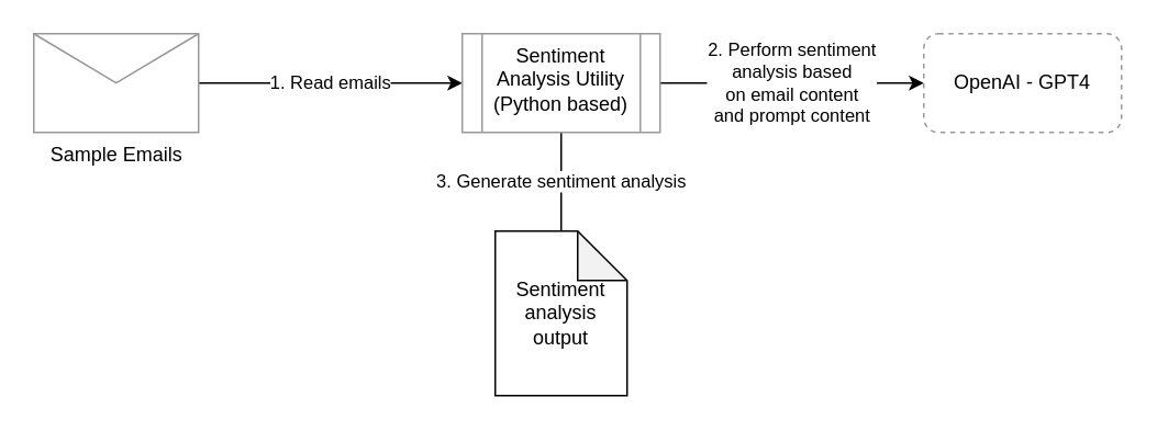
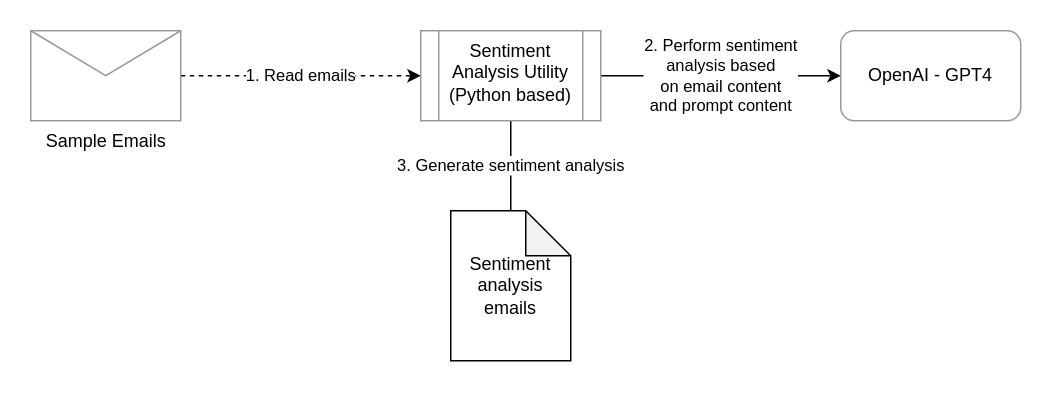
- <mxCell id="2" value="1. Read emails" style="edgeStyle=none;html=1;" parent="1" source="3" target="6" edge="1"><mxGeometry relative="1" as="geometry" /></mxCell>
+ <mxCell id="2" value="1. Read emails" style="edgeStyle=none;html=1;dashed=1;" parent="1" source="3" target="6" edge="1"><mxGeometry relative="1" as="geometry" /></mxCell>
- <mxCell id="7" value="OpenAI - GPT4" style="rounded=1;whiteSpace=wrap;html=1;verticalAlign=middle;strokeColor=#999999;shadow=0;dashed=1;strokeWidth=1;" parent="1" vertex="1"><mxGeometry x="560" y="20" width="120" height="60" as="geometry" /></mxCell>
+ <mxCell id="7" value="OpenAI - GPT4" style="rounded=1;whiteSpace=wrap;html=1;verticalAlign=middle;strokeColor=#999999;shadow=0;dashed=0;strokeWidth=1;" parent="1" vertex="1"><mxGeometry x="560" y="20" width="120" height="60" as="geometry" /></mxCell>
- <mxCell id="8" value="Sentiment analysis output" style="shape=note;whiteSpace=wrap;html=1;backgroundOutline=1;darkOpacity=0.05;" parent="1" vertex="1"><mxGeometry x="300" y="140" width="80" height="100" as="geometry" /></mxCell>
+ <mxCell id="8" value="Sentiment analysis emails" style="shape=note;whiteSpace=wrap;html=1;backgroundOutline=1;darkOpacity=0.05;" parent="1" vertex="1"><mxGeometry x="300" y="140" width="80" height="100" as="geometry" /></mxCell>
